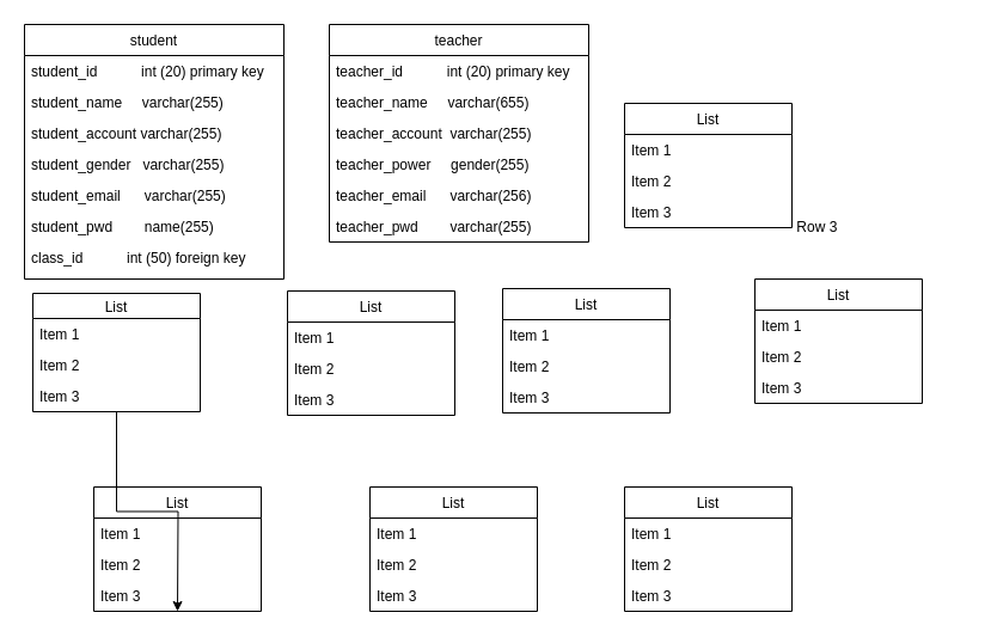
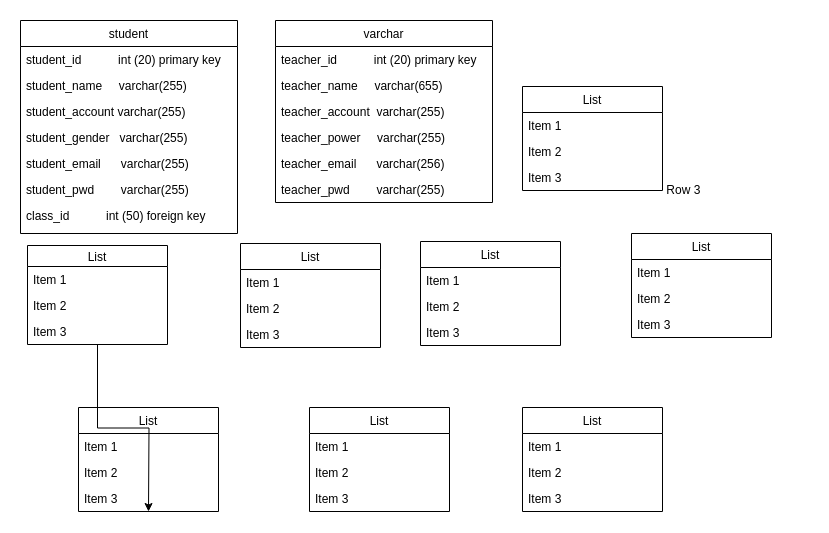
- <mxCell id="44" value="teacher" style="swimlane;fontStyle=0;childLayout=stackLayout;horizontal=1;startSize=26;fillColor=none;horizontalStack=0;resizeParent=1;resizeParentMax=0;resizeLast=0;collapsible=1;marginBottom=0;" vertex="1" parent="1"><mxGeometry x="275" y="20" width="217" height="182" as="geometry"><mxRectangle x="25" y="135" width="45" height="26" as="alternateBounds" /></mxGeometry></mxCell>
+ <mxCell id="44" value="varchar" style="swimlane;fontStyle=0;childLayout=stackLayout;horizontal=1;startSize=26;fillColor=none;horizontalStack=0;resizeParent=1;resizeParentMax=0;resizeLast=0;collapsible=1;marginBottom=0;" vertex="1" parent="1"><mxGeometry x="275" y="20" width="217" height="182" as="geometry"><mxRectangle x="25" y="135" width="45" height="26" as="alternateBounds" /></mxGeometry></mxCell>
- <mxCell id="48" value="teacher_power     gender(255)" style="text;strokeColor=none;fillColor=none;align=left;verticalAlign=top;spacingLeft=4;spacingRight=4;overflow=hidden;rotatable=0;points=[[0,0.5],[1,0.5]];portConstraint=eastwest;" vertex="1" parent="44"><mxGeometry y="104" width="217" height="26" as="geometry" /></mxCell>
+ <mxCell id="48" value="teacher_power     varchar(255)" style="text;strokeColor=none;fillColor=none;align=left;verticalAlign=top;spacingLeft=4;spacingRight=4;overflow=hidden;rotatable=0;points=[[0,0.5],[1,0.5]];portConstraint=eastwest;" vertex="1" parent="44"><mxGeometry y="104" width="217" height="26" as="geometry" /></mxCell>
- <mxCell id="8" value="student_pwd        name(255)" style="text;strokeColor=none;fillColor=none;align=left;verticalAlign=top;spacingLeft=4;spacingRight=4;overflow=hidden;rotatable=0;points=[[0,0.5],[1,0.5]];portConstraint=eastwest;" vertex="1" parent="2"><mxGeometry y="156" width="217" height="26" as="geometry" /></mxCell>
+ <mxCell id="8" value="student_pwd        varchar(255)" style="text;strokeColor=none;fillColor=none;align=left;verticalAlign=top;spacingLeft=4;spacingRight=4;overflow=hidden;rotatable=0;points=[[0,0.5],[1,0.5]];portConstraint=eastwest;" vertex="1" parent="2"><mxGeometry y="156" width="217" height="26" as="geometry" /></mxCell>
